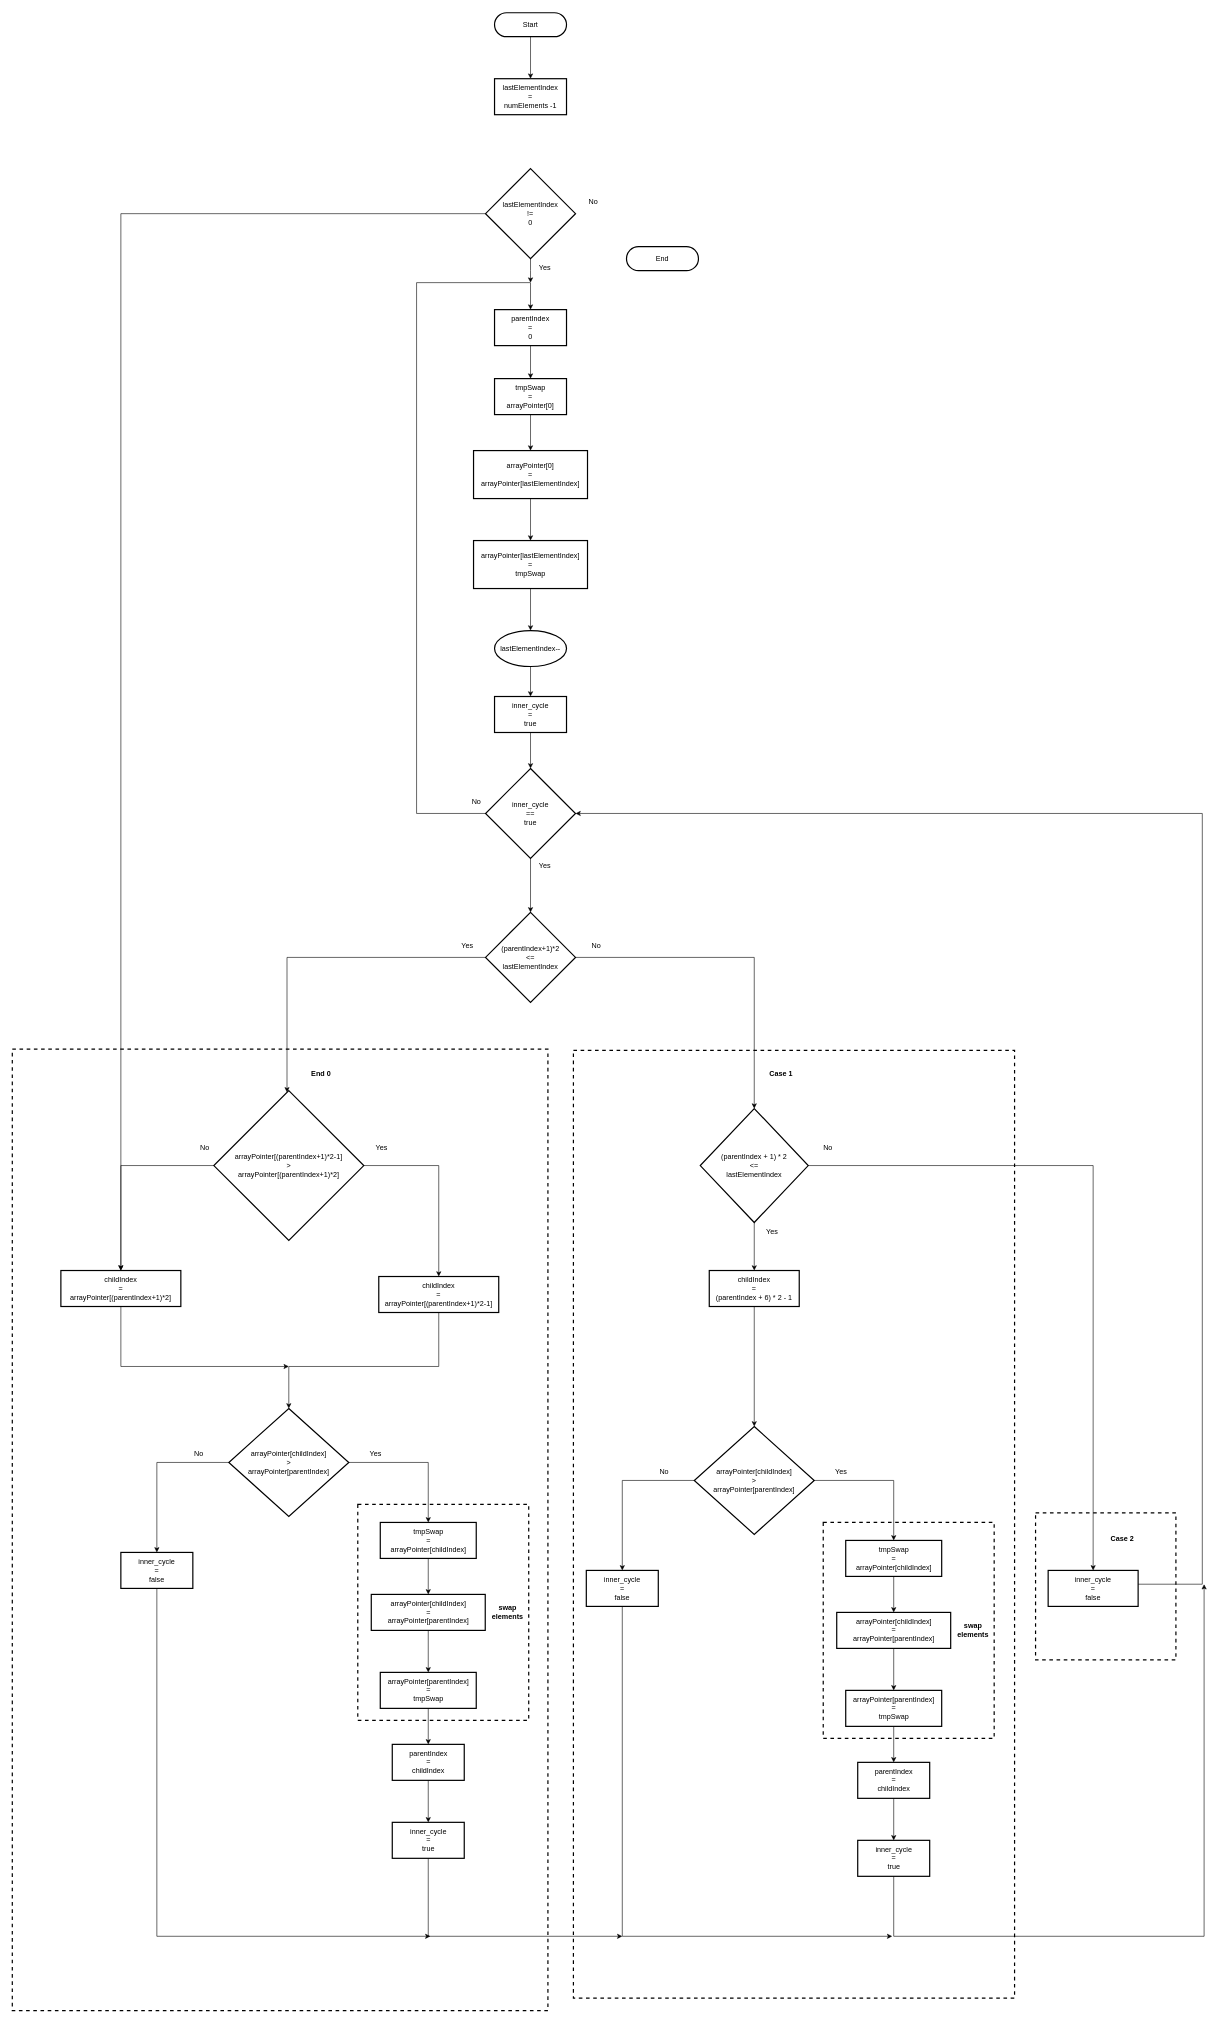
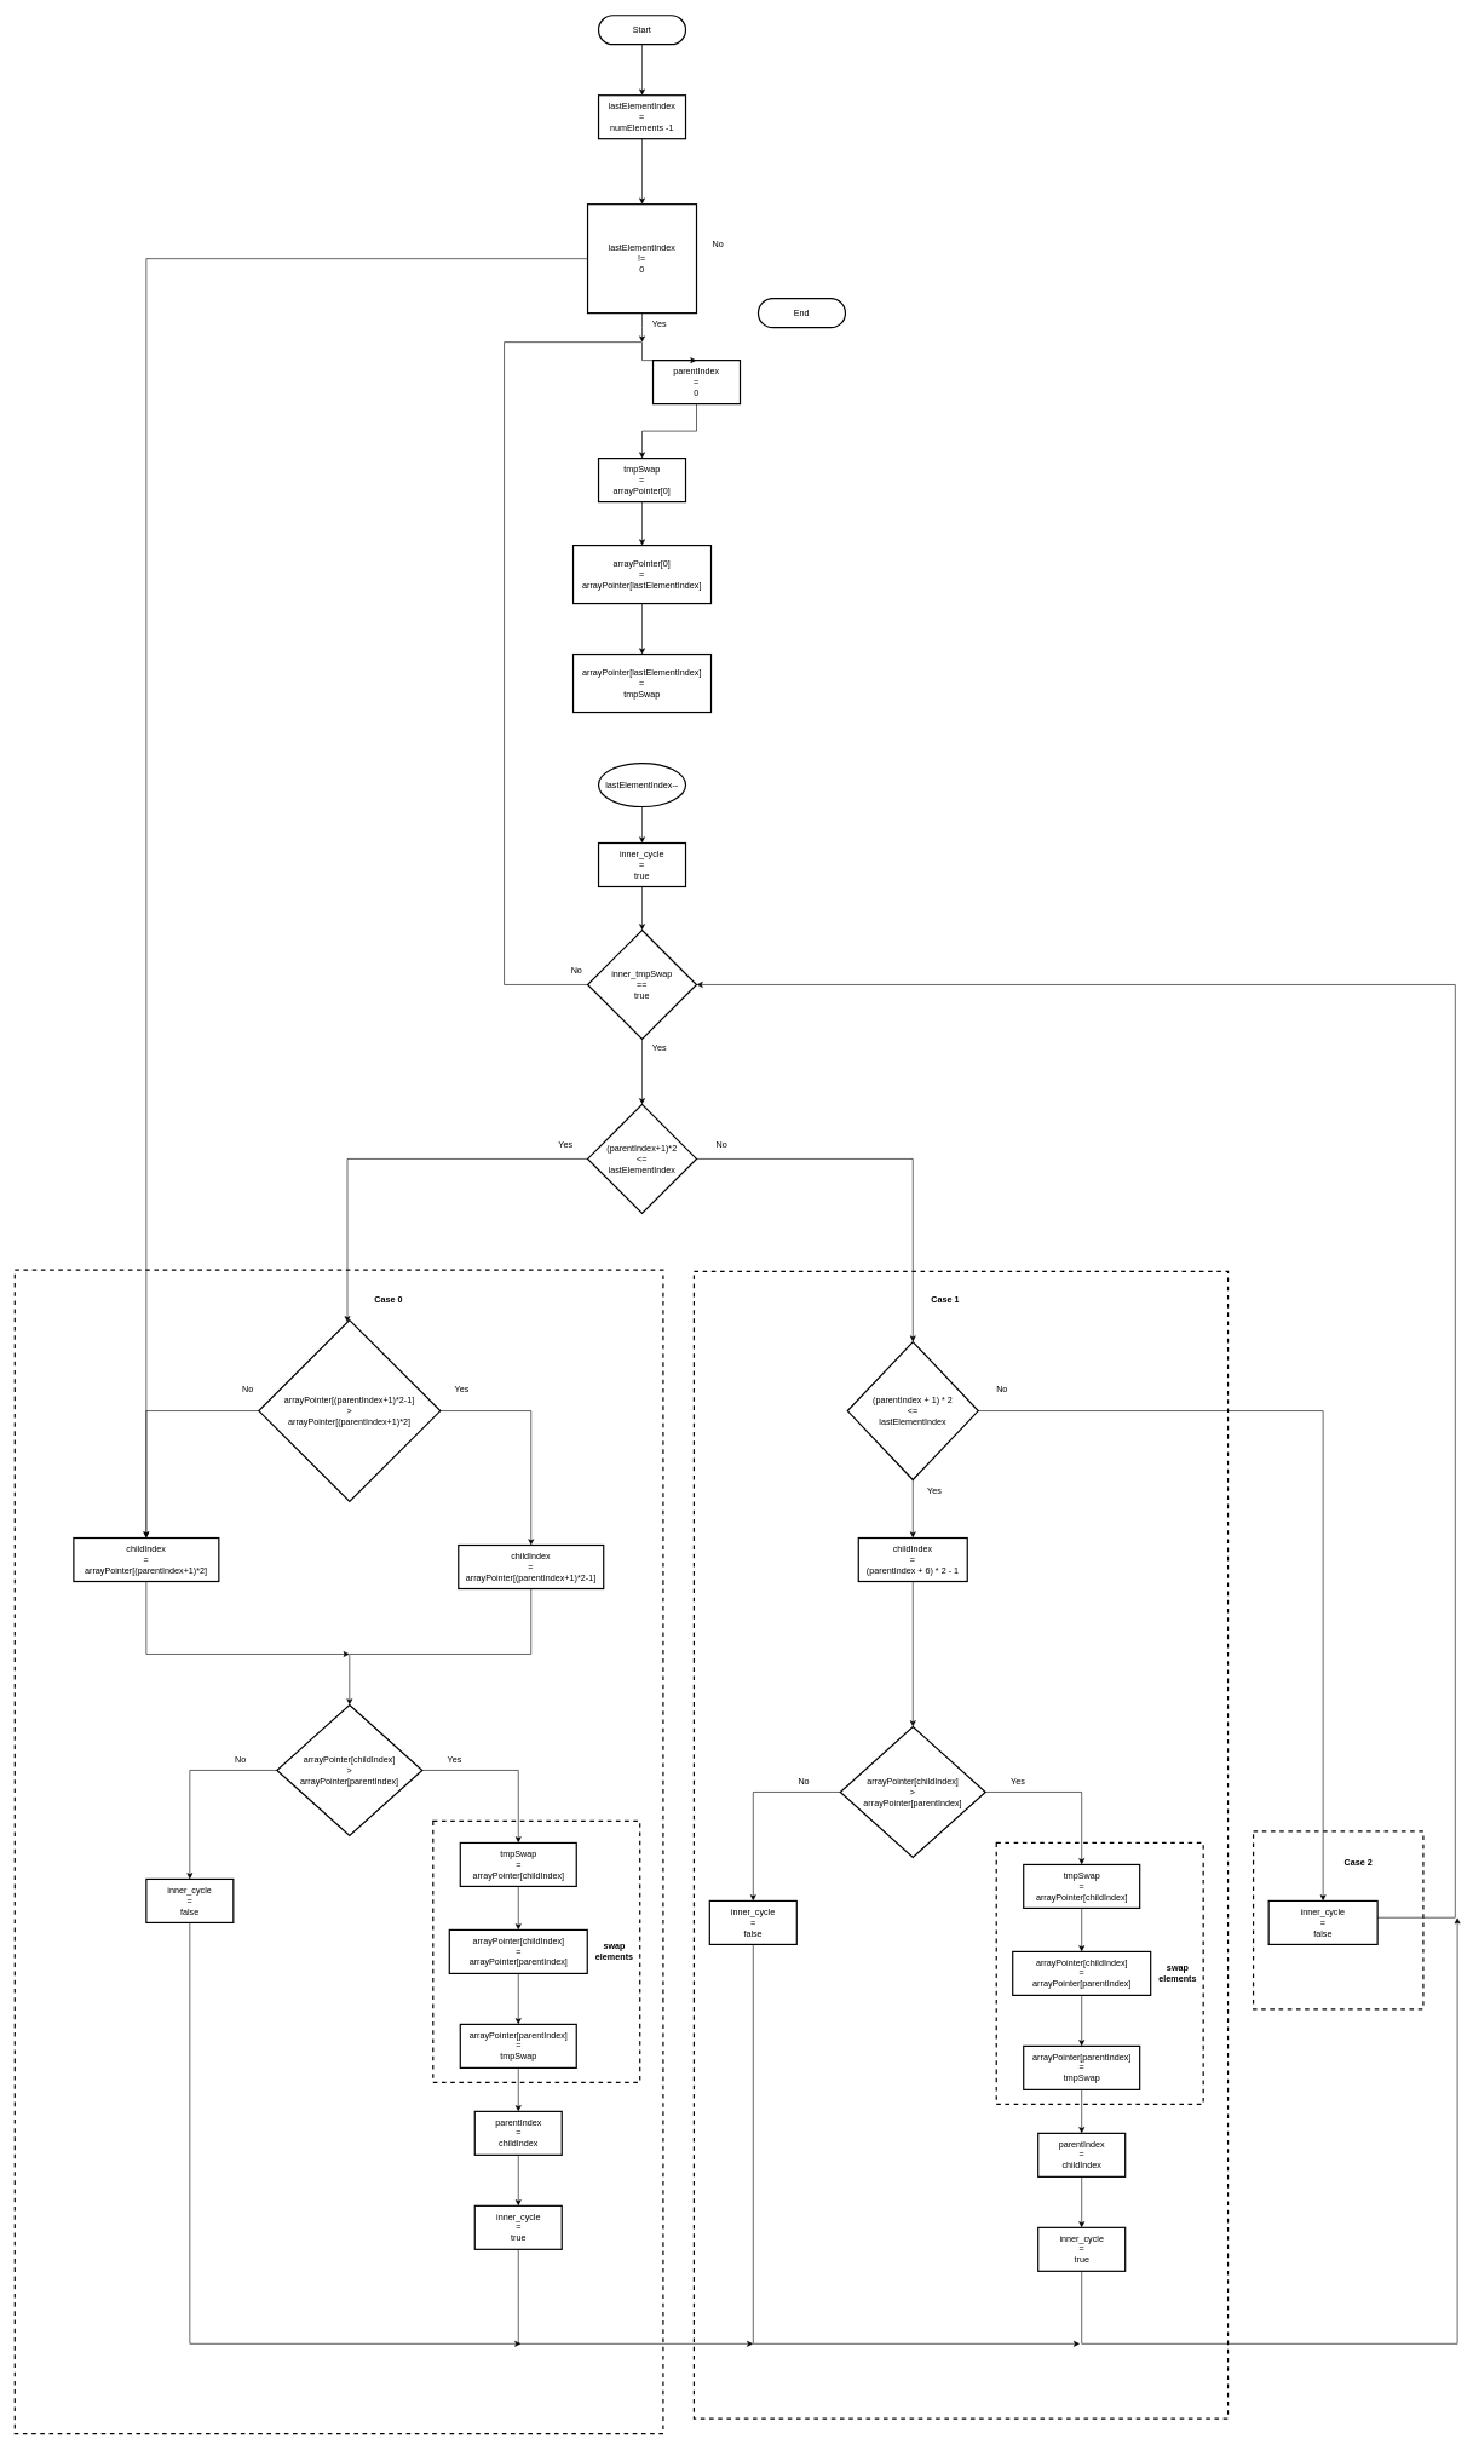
+ <mxCell id="4" style="edgeStyle=orthogonalEdgeStyle;rounded=0;orthogonalLoop=1;jettySize=auto;html=1;entryX=0.5;entryY=0;entryDx=0;entryDy=0;" edge="1" parent="1" source="5" target="8"><mxGeometry relative="1" as="geometry" /></mxCell>
- <mxCell id="8" value="&lt;span&gt;lastElementIndex&lt;br&gt;!=&lt;br&gt;0&lt;br&gt;&lt;/span&gt;" style="rhombus;whiteSpace=wrap;html=1;strokeWidth=2;fillColor=none;" vertex="1" parent="1"><mxGeometry x="809" y="280" width="150" height="150" as="geometry" /></mxCell>
+ <mxCell id="8" value="&lt;span&gt;lastElementIndex&lt;br&gt;!=&lt;br&gt;0&lt;br&gt;&lt;/span&gt;" style="whiteSpace=wrap;html=1;strokeWidth=2;fillColor=none;rounded=0;" vertex="1" parent="1"><mxGeometry x="809" y="280" width="150" height="150" as="geometry" /></mxCell>
- <mxCell id="12" value="parentIndex&lt;br&gt;=&lt;br&gt;0" style="rounded=0;whiteSpace=wrap;html=1;strokeWidth=2;fillColor=none;" vertex="1" parent="1"><mxGeometry x="824" y="515" width="120" height="60" as="geometry" /></mxCell>
+ <mxCell id="12" value="parentIndex&lt;br&gt;=&lt;br&gt;0" style="rounded=0;whiteSpace=wrap;html=1;strokeWidth=2;fillColor=none;" vertex="1" parent="1"><mxGeometry x="899" y="495" width="120" height="60" as="geometry" /></mxCell>
- <mxCell id="19" style="edgeStyle=orthogonalEdgeStyle;rounded=0;orthogonalLoop=1;jettySize=auto;html=1;entryX=0.5;entryY=0;entryDx=0;entryDy=0;" edge="1" parent="1" source="20" target="14"><mxGeometry relative="1" as="geometry" /></mxCell>
- <mxCell id="25" value="&lt;span&gt;inner_cycle&lt;br&gt;==&lt;br&gt;true&lt;br&gt;&lt;/span&gt;" style="rhombus;whiteSpace=wrap;html=1;strokeWidth=2;fillColor=none;" vertex="1" parent="1"><mxGeometry x="809" y="1280" width="150" height="150" as="geometry" /></mxCell>
+ <mxCell id="25" value="&lt;span&gt;inner_tmpSwap&lt;br&gt;==&lt;br&gt;true&lt;br&gt;&lt;/span&gt;" style="rhombus;whiteSpace=wrap;html=1;strokeWidth=2;fillColor=none;" vertex="1" parent="1"><mxGeometry x="809" y="1280" width="150" height="150" as="geometry" /></mxCell>
- <mxCell id="92" value="End 0" style="text;html=1;strokeColor=none;fillColor=none;align=center;verticalAlign=middle;whiteSpace=wrap;rounded=0;dashed=1;fontStyle=1" vertex="1" parent="1"><mxGeometry x="505" y="1774" width="60" height="30" as="geometry" /></mxCell>
+ <mxCell id="92" value="Case 0" style="text;html=1;strokeColor=none;fillColor=none;align=center;verticalAlign=middle;whiteSpace=wrap;rounded=0;dashed=1;fontStyle=1" vertex="1" parent="1"><mxGeometry x="505" y="1774" width="60" height="30" as="geometry" /></mxCell>
